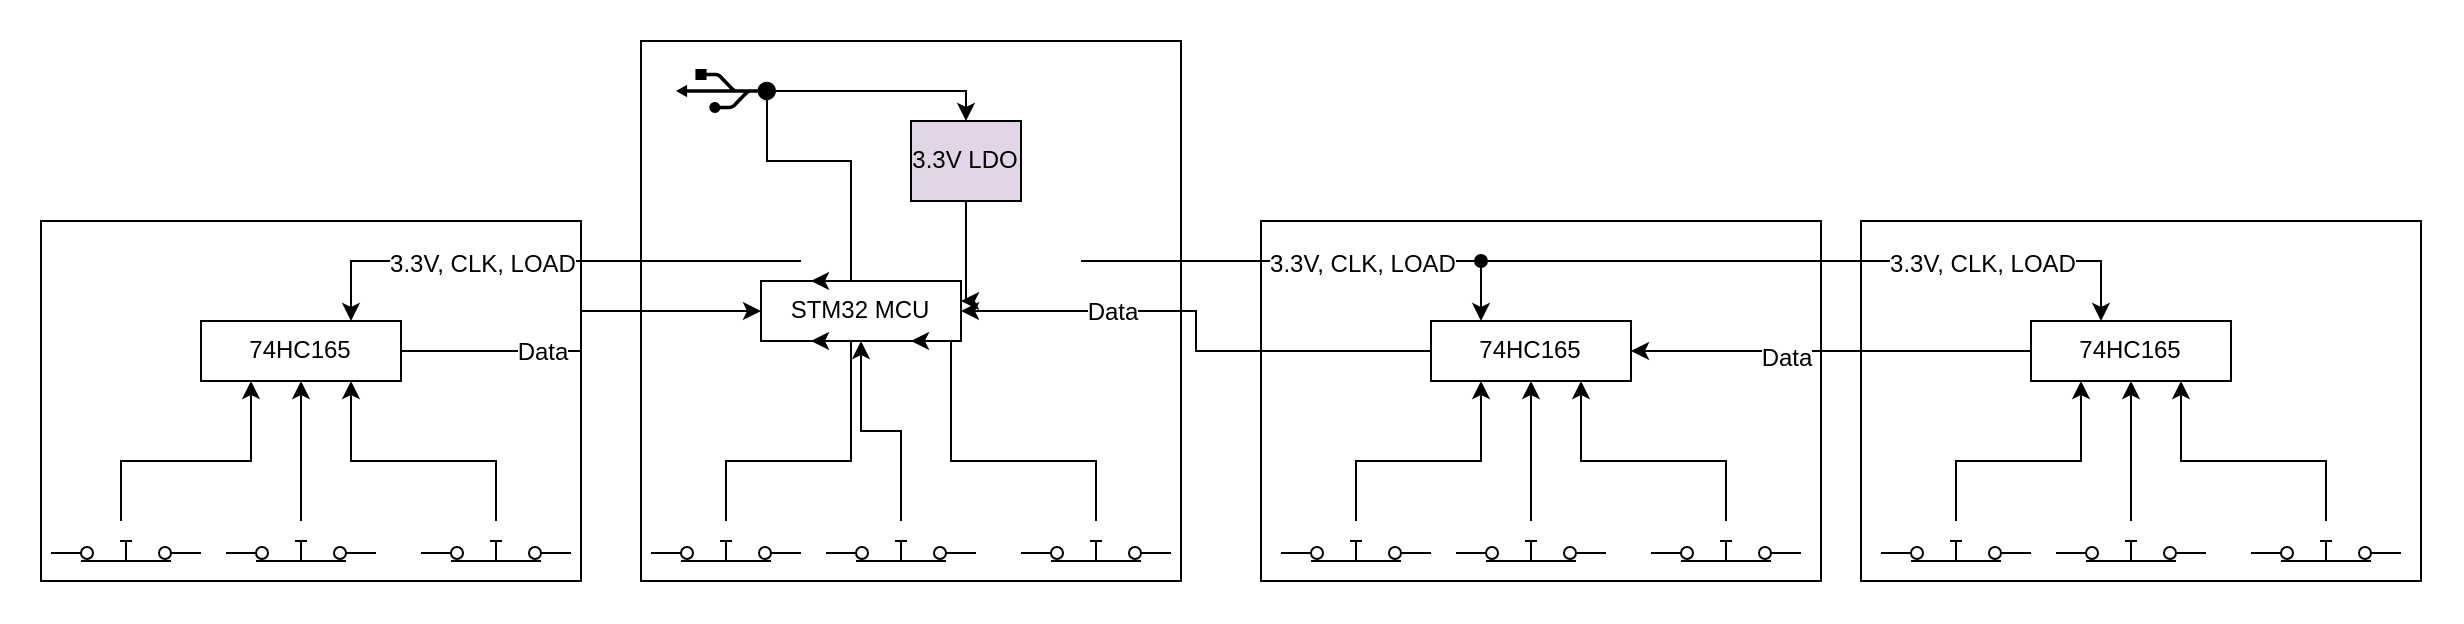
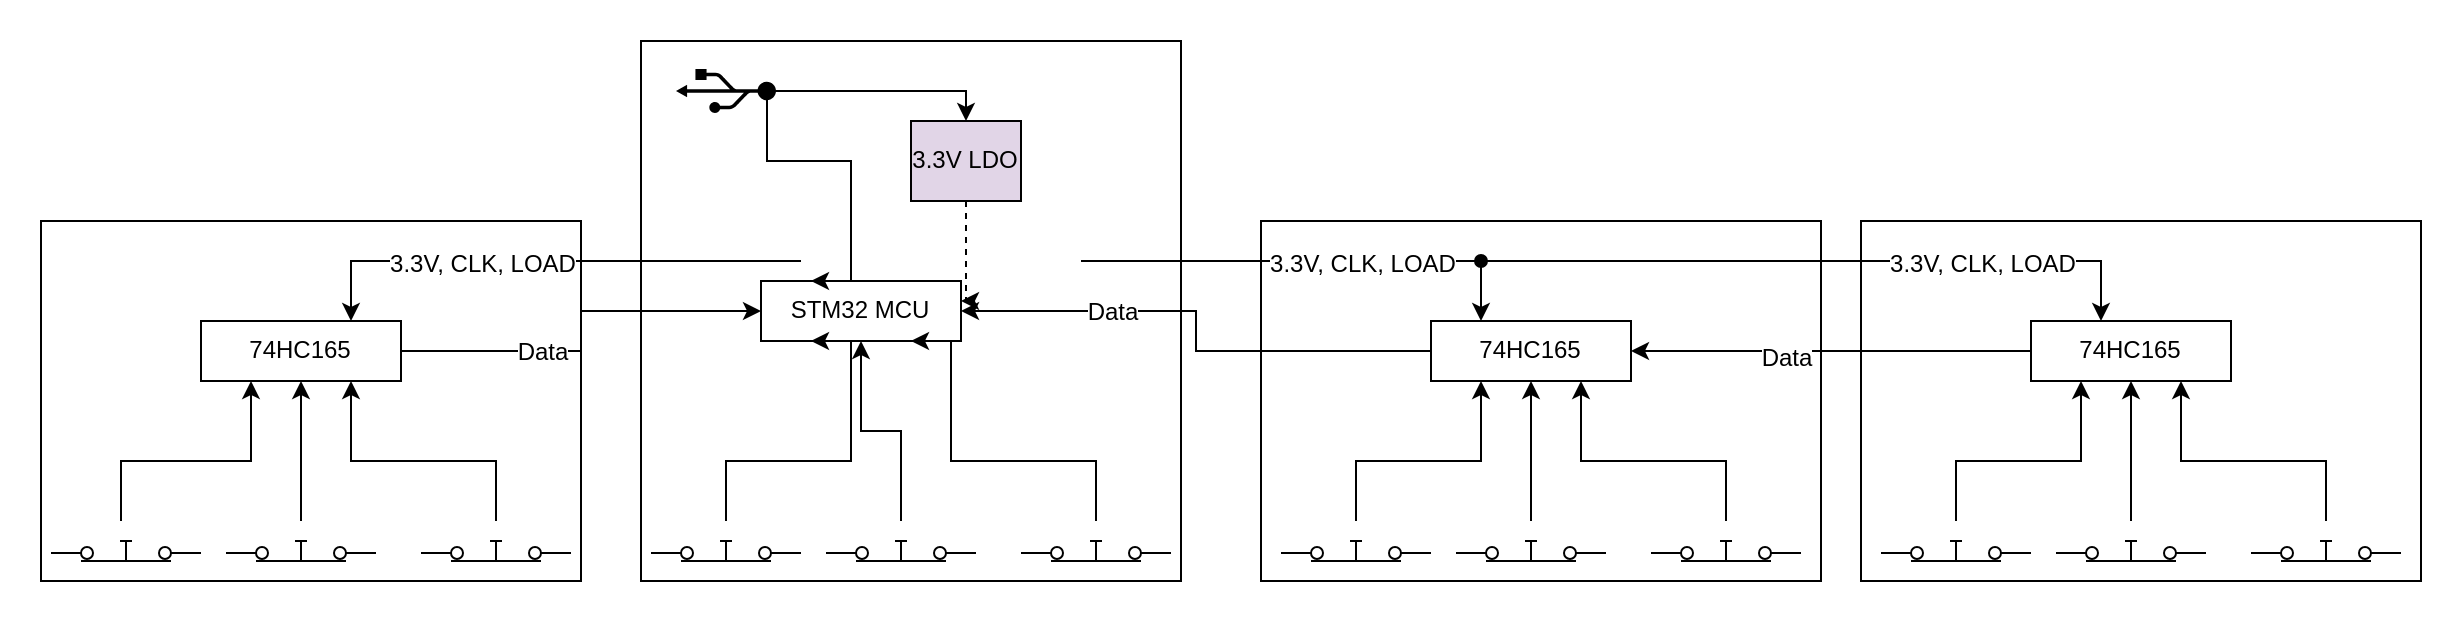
- <mxCell id="15" value="" style="edgeStyle=orthogonalEdgeStyle;rounded=0;orthogonalLoop=1;jettySize=auto;html=1;" parent="1" source="16" target="5" edge="1"><mxGeometry relative="1" as="geometry"><Array as="points"><mxPoint x="482" y="150" /><mxPoint x="450" y="150" /></Array></mxGeometry></mxCell>
+ <mxCell id="15" value="" style="edgeStyle=orthogonalEdgeStyle;rounded=0;orthogonalLoop=1;jettySize=auto;html=1;dashed=1;" parent="1" source="16" target="5" edge="1"><mxGeometry relative="1" as="geometry"><Array as="points"><mxPoint x="482" y="150" /><mxPoint x="450" y="150" /></Array></mxGeometry></mxCell>
